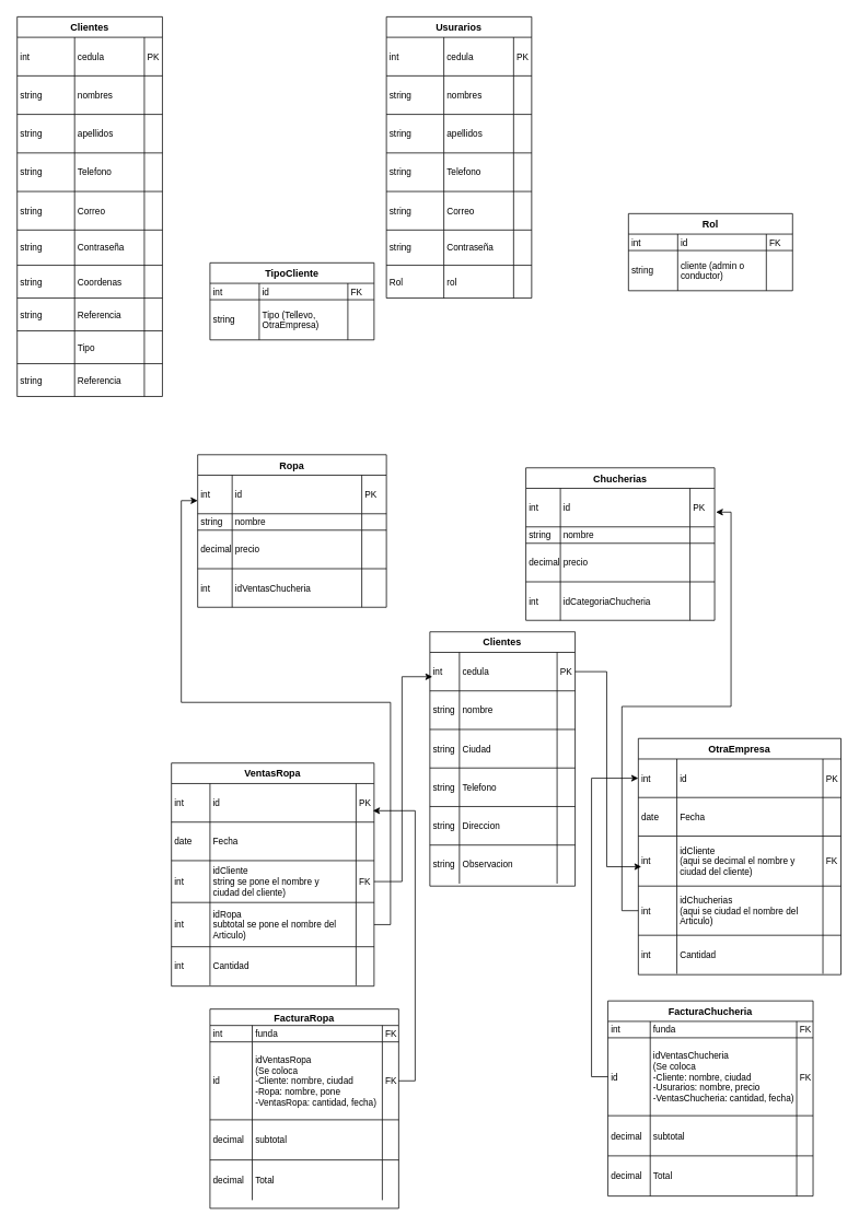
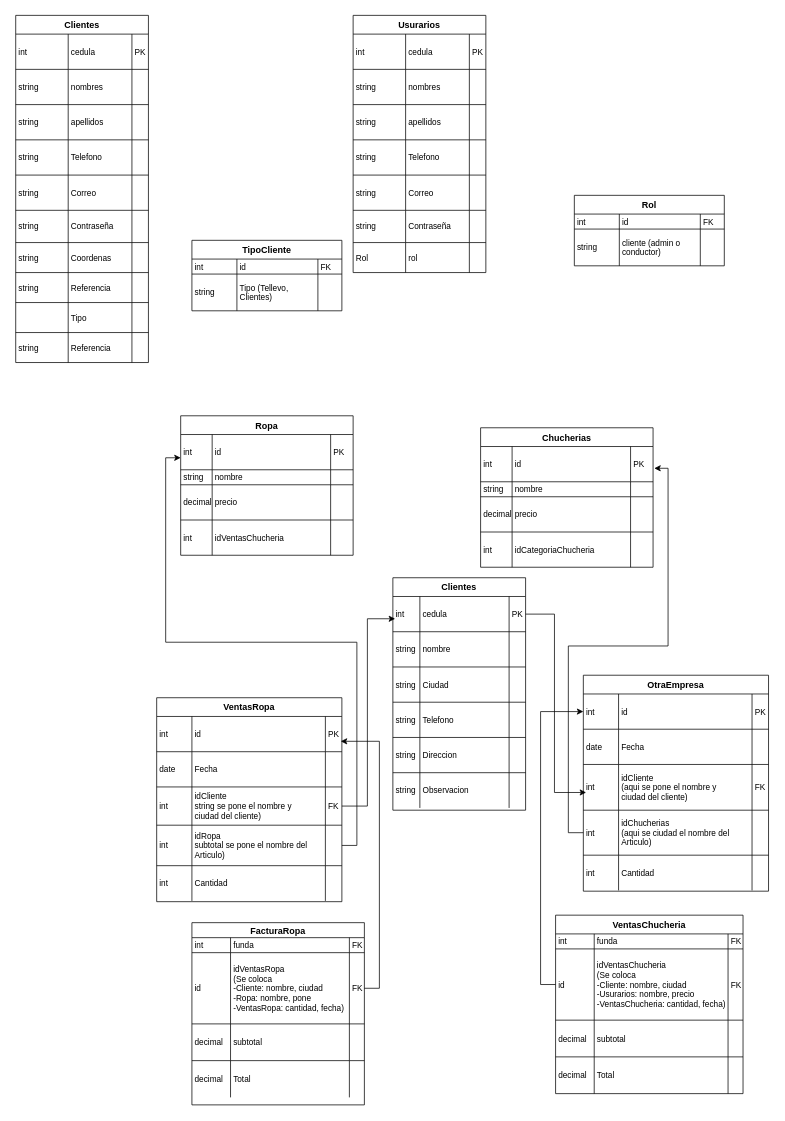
- <mxCell id="89" value="Tipo (Tellevo, &#10;OtraEmpresa)" style="shape=partialRectangle;connectable=0;fillColor=none;top=0;left=0;bottom=0;right=0;align=left;spacingLeft=2;overflow=hidden;fontSize=11;" parent="87" vertex="1"><mxGeometry x="60" width="108" height="49" as="geometry"><mxRectangle width="108" height="49" as="alternateBounds" /></mxGeometry></mxCell>
+ <mxCell id="89" value="Tipo (Tellevo, &#10;Clientes)" style="shape=partialRectangle;connectable=0;fillColor=none;top=0;left=0;bottom=0;right=0;align=left;spacingLeft=2;overflow=hidden;fontSize=11;" parent="87" vertex="1"><mxGeometry x="60" width="108" height="49" as="geometry"><mxRectangle width="108" height="49" as="alternateBounds" /></mxGeometry></mxCell>
- <mxCell id="119" value="idCliente &#10;(aqui se decimal el nombre y &#10;ciudad del cliente)" style="shape=partialRectangle;connectable=0;fillColor=none;top=0;left=0;bottom=0;right=0;align=left;spacingLeft=2;overflow=hidden;fontSize=11;" parent="117" vertex="1"><mxGeometry x="47" width="178" height="61" as="geometry"><mxRectangle width="178" height="61" as="alternateBounds" /></mxGeometry></mxCell>
+ <mxCell id="119" value="idCliente &#10;(aqui se pone el nombre y &#10;ciudad del cliente)" style="shape=partialRectangle;connectable=0;fillColor=none;top=0;left=0;bottom=0;right=0;align=left;spacingLeft=2;overflow=hidden;fontSize=11;" parent="117" vertex="1"><mxGeometry x="47" width="178" height="61" as="geometry"><mxRectangle width="178" height="61" as="alternateBounds" /></mxGeometry></mxCell>
- <mxCell id="138" value="FacturaChucheria" style="shape=table;startSize=25;container=1;collapsible=0;childLayout=tableLayout;fixedRows=1;rowLines=1;fontStyle=1;align=center;resizeLast=1;" parent="1" vertex="1"><mxGeometry x="740" y="1220" width="250" height="238" as="geometry" /></mxCell>
+ <mxCell id="138" value="VentasChucheria" style="shape=table;startSize=25;container=1;collapsible=0;childLayout=tableLayout;fixedRows=1;rowLines=1;fontStyle=1;align=center;resizeLast=1;" parent="1" vertex="1"><mxGeometry x="740" y="1220" width="250" height="238" as="geometry" /></mxCell>
